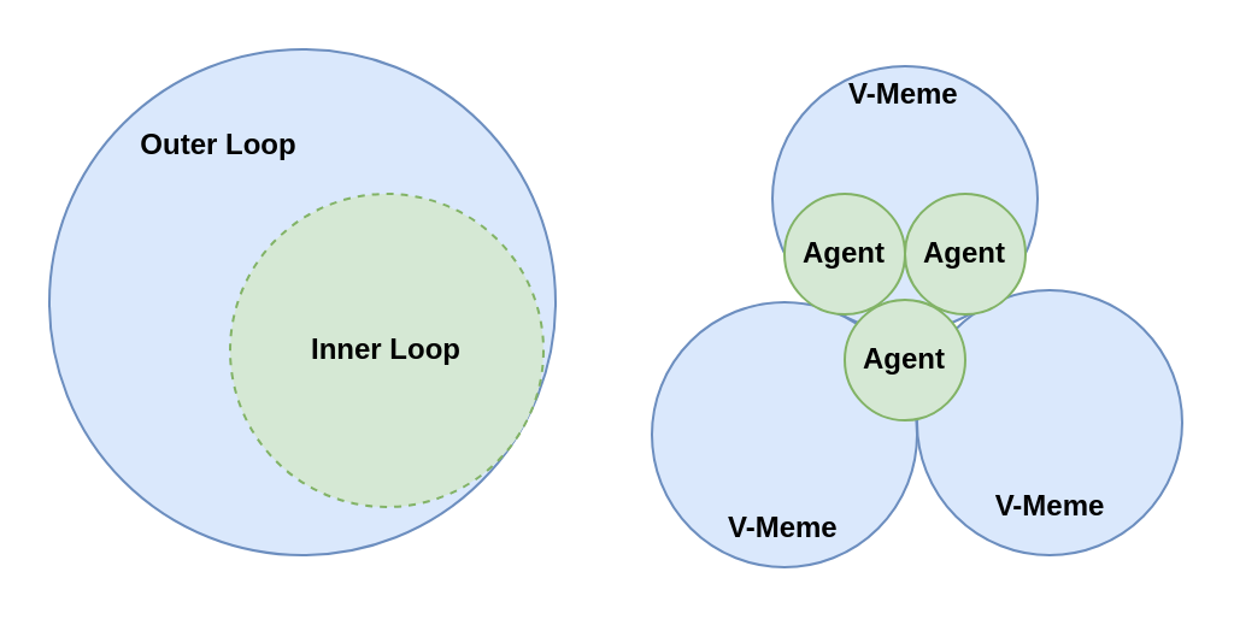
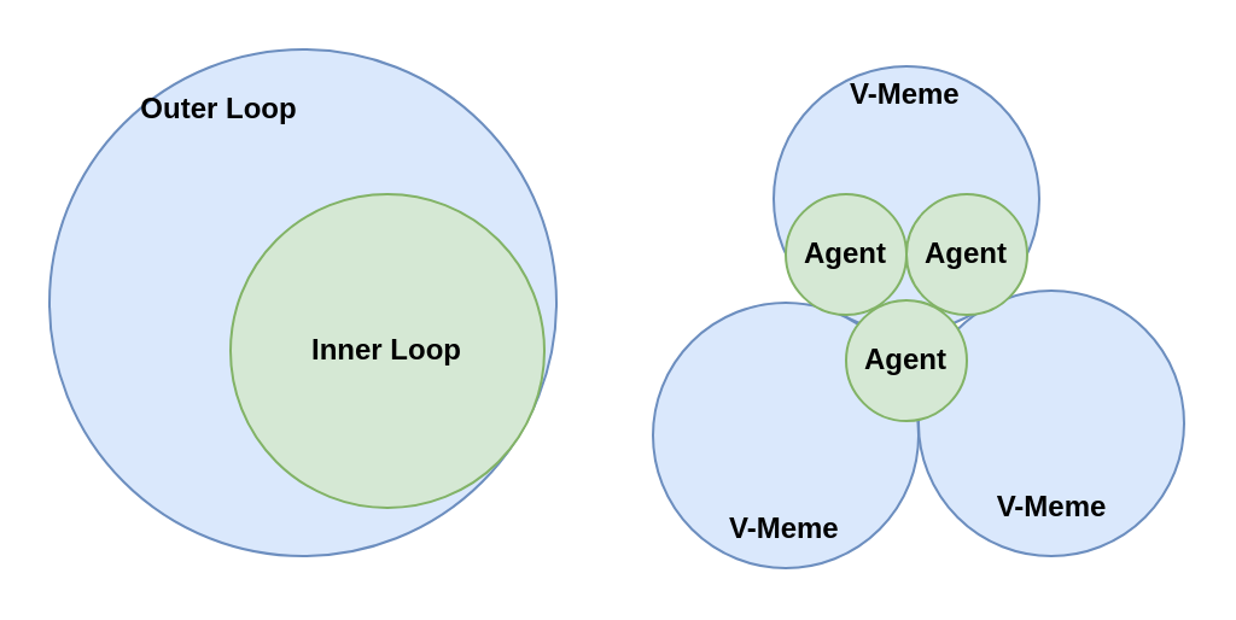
- <mxCell id="5" value="&lt;b&gt;Outer Loop&lt;/b&gt;" style="text;html=1;align=center;verticalAlign=middle;resizable=0;points=[];autosize=1;" vertex="1" parent="1"><mxGeometry x="50" y="50" width="80" height="20" as="geometry" /></mxCell>
+ <mxCell id="5" value="&lt;b&gt;Outer Loop&lt;/b&gt;" style="text;html=1;align=center;verticalAlign=middle;resizable=0;points=[];autosize=1;" vertex="1" parent="1"><mxGeometry x="50" y="35" width="80" height="20" as="geometry" /></mxCell>
- <mxCell id="4" value="&lt;b&gt;Inner Loop&lt;/b&gt;" style="ellipse;whiteSpace=wrap;html=1;aspect=fixed;fillColor=#d5e8d4;strokeColor=#82b366;dashed=1;" vertex="1" parent="1"><mxGeometry x="95" y="80" width="130" height="130" as="geometry" /></mxCell>
+ <mxCell id="4" value="&lt;b&gt;Inner Loop&lt;/b&gt;" style="ellipse;whiteSpace=wrap;html=1;aspect=fixed;fillColor=#d5e8d4;strokeColor=#82b366;" vertex="1" parent="1"><mxGeometry x="95" y="80" width="130" height="130" as="geometry" /></mxCell>
